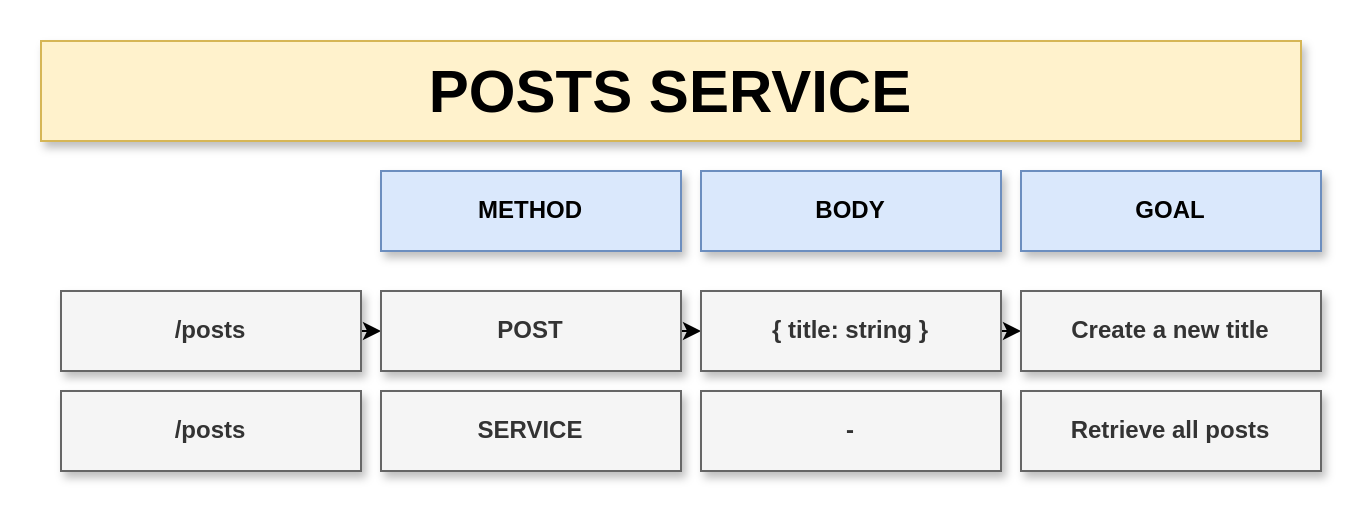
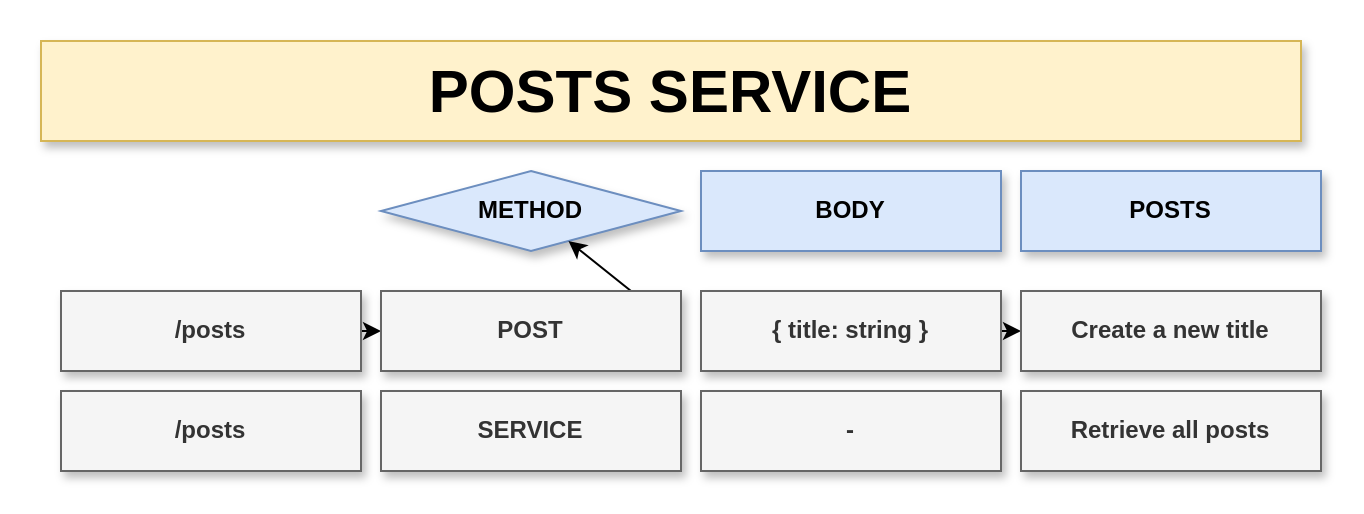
- <mxCell id="3" value="&lt;b style=&quot;font-size: 12px&quot;&gt;&lt;font style=&quot;font-size: 12px&quot;&gt;METHOD&lt;/font&gt;&lt;/b&gt;" style="rounded=0;whiteSpace=wrap;html=1;fillColor=#dae8fc;strokeColor=#6c8ebf;shadow=1;fontSize=12;" parent="1" vertex="1"><mxGeometry x="190" y="85" width="150" height="40" as="geometry" /></mxCell>
+ <mxCell id="3" value="&lt;b style=&quot;font-size: 12px&quot;&gt;&lt;font style=&quot;font-size: 12px&quot;&gt;METHOD&lt;/font&gt;&lt;/b&gt;" style="rhombus;whiteSpace=wrap;html=1;fillColor=#dae8fc;strokeColor=#6c8ebf;shadow=1;fontSize=12;" parent="1" vertex="1"><mxGeometry x="190" y="85" width="150" height="40" as="geometry" /></mxCell>
- <mxCell id="5" value="&lt;b style=&quot;font-size: 12px&quot;&gt;&lt;font style=&quot;font-size: 12px&quot;&gt;GOAL&lt;/font&gt;&lt;/b&gt;" style="rounded=0;whiteSpace=wrap;html=1;fillColor=#dae8fc;strokeColor=#6c8ebf;shadow=1;fontSize=12;" parent="1" vertex="1"><mxGeometry x="510" y="85" width="150" height="40" as="geometry" /></mxCell>
+ <mxCell id="5" value="&lt;b style=&quot;font-size: 12px&quot;&gt;&lt;font style=&quot;font-size: 12px&quot;&gt;POSTS&lt;/font&gt;&lt;/b&gt;" style="rounded=0;whiteSpace=wrap;html=1;fillColor=#dae8fc;strokeColor=#6c8ebf;shadow=1;fontSize=12;" parent="1" vertex="1"><mxGeometry x="510" y="85" width="150" height="40" as="geometry" /></mxCell>
- <mxCell id="8" style="edgeStyle=none;html=1;exitX=1;exitY=0.5;exitDx=0;exitDy=0;entryX=0;entryY=0.5;entryDx=0;entryDy=0;fontSize=30;" parent="1" source="9" target="11" edge="1"><mxGeometry relative="1" as="geometry" /></mxCell>
+ <mxCell id="8" style="edgeStyle=none;html=1;exitX=1;exitY=0.5;exitDx=0;exitDy=0;fontSize=30;" parent="1" source="9" target="3" edge="1"><mxGeometry relative="1" as="geometry" /></mxCell>
